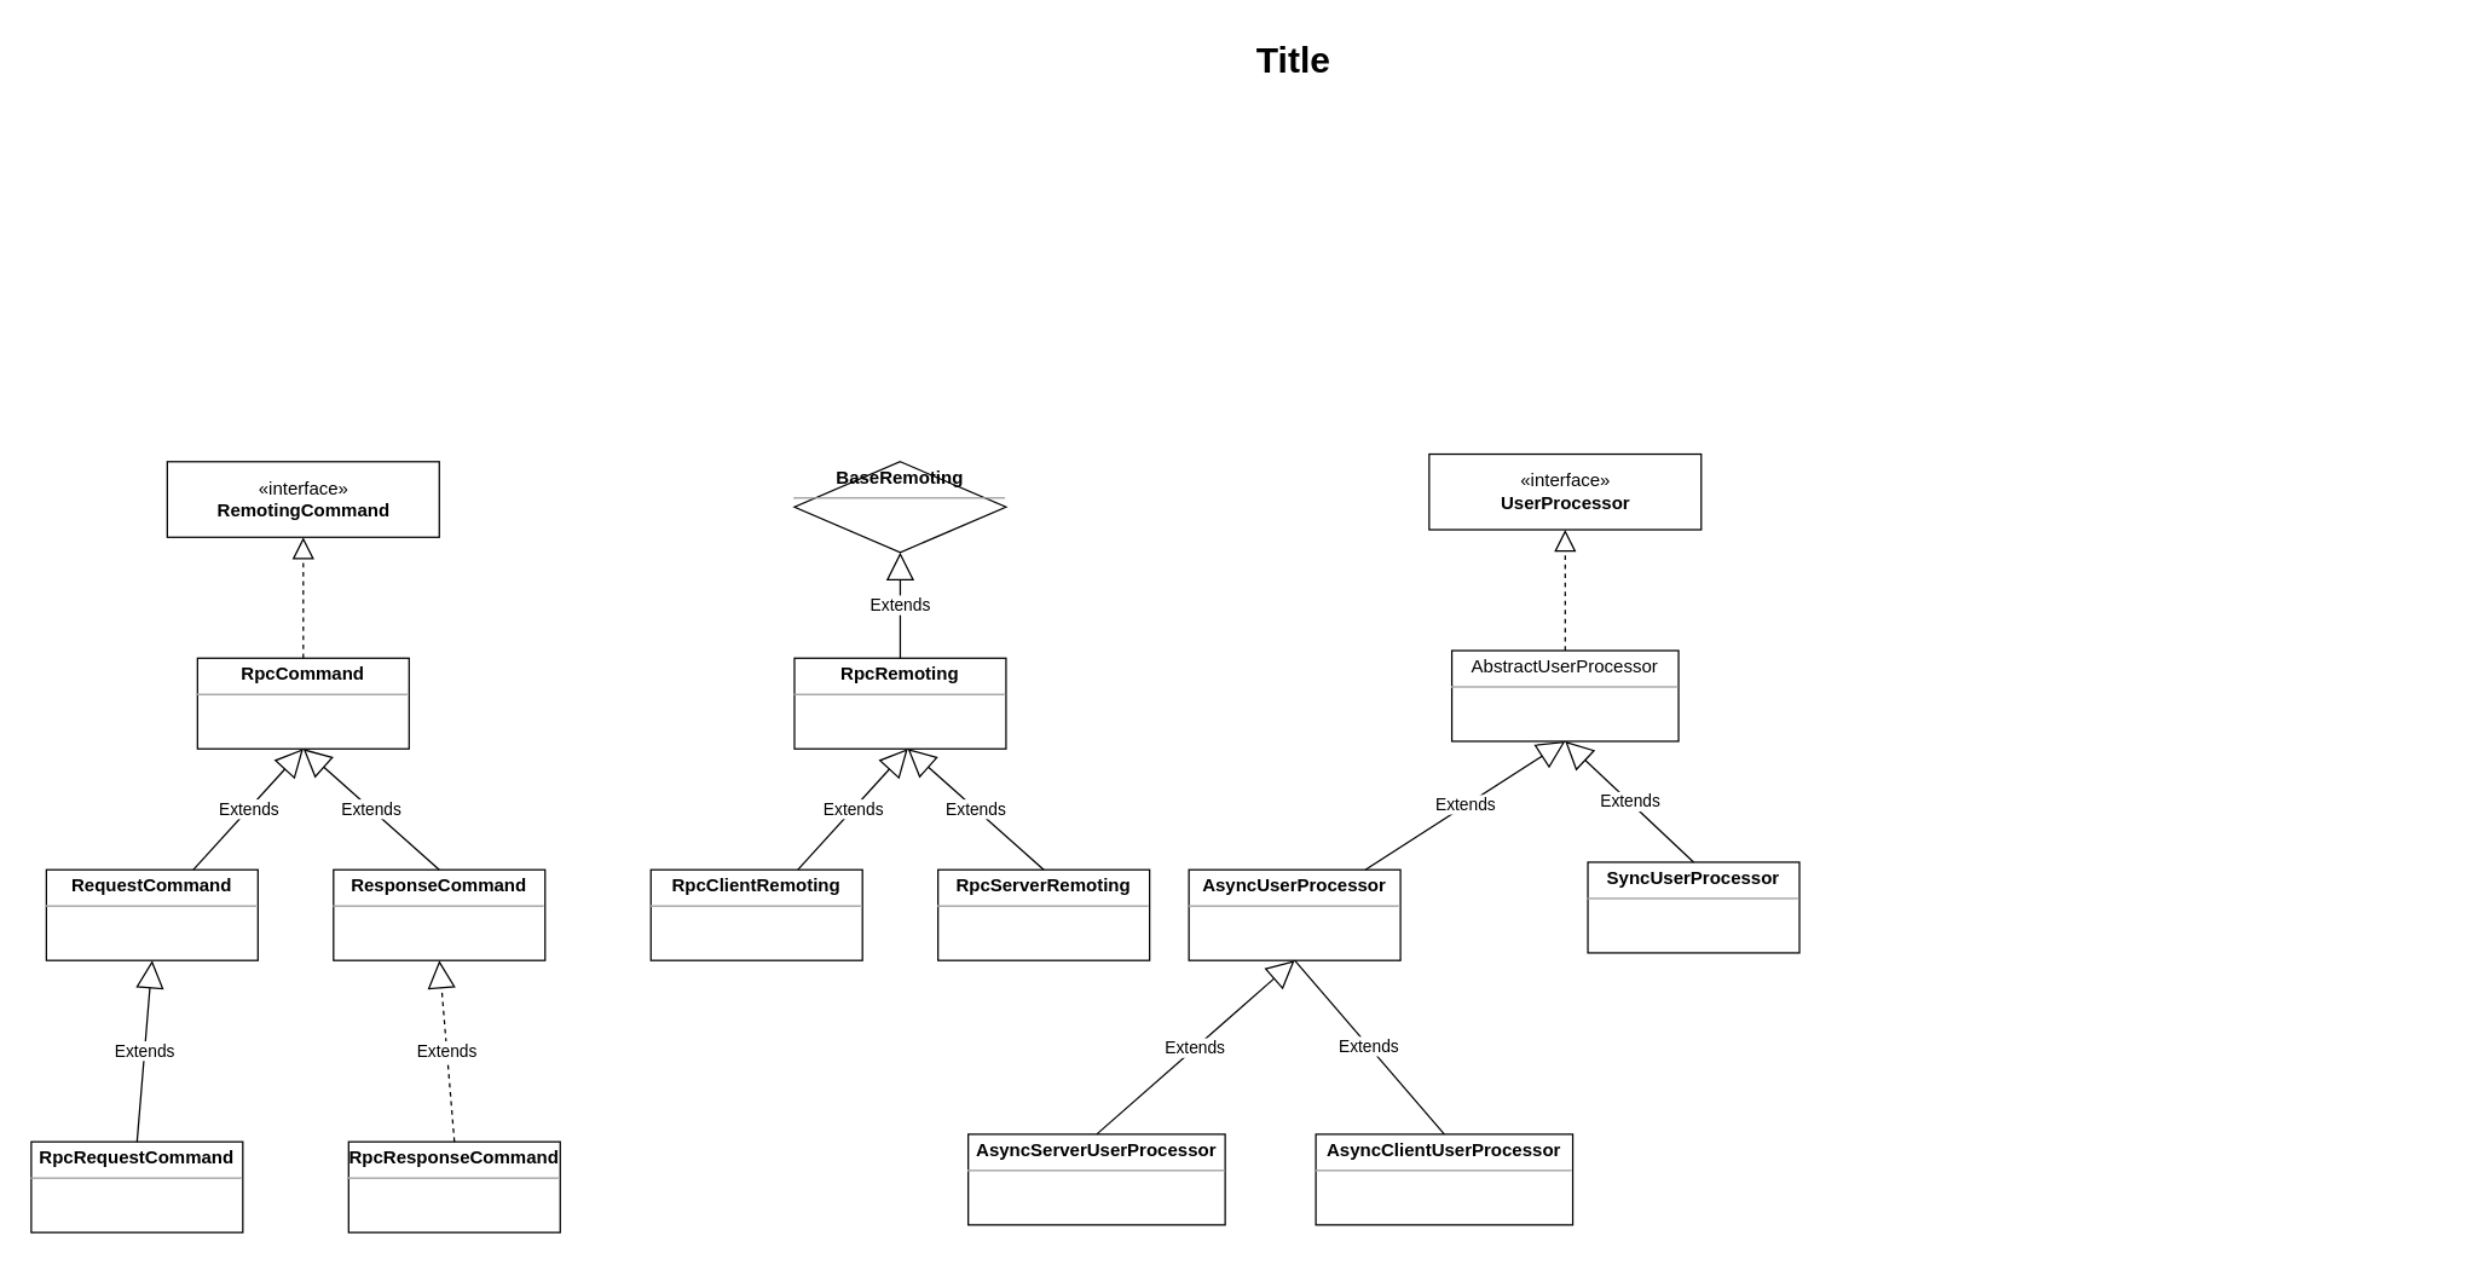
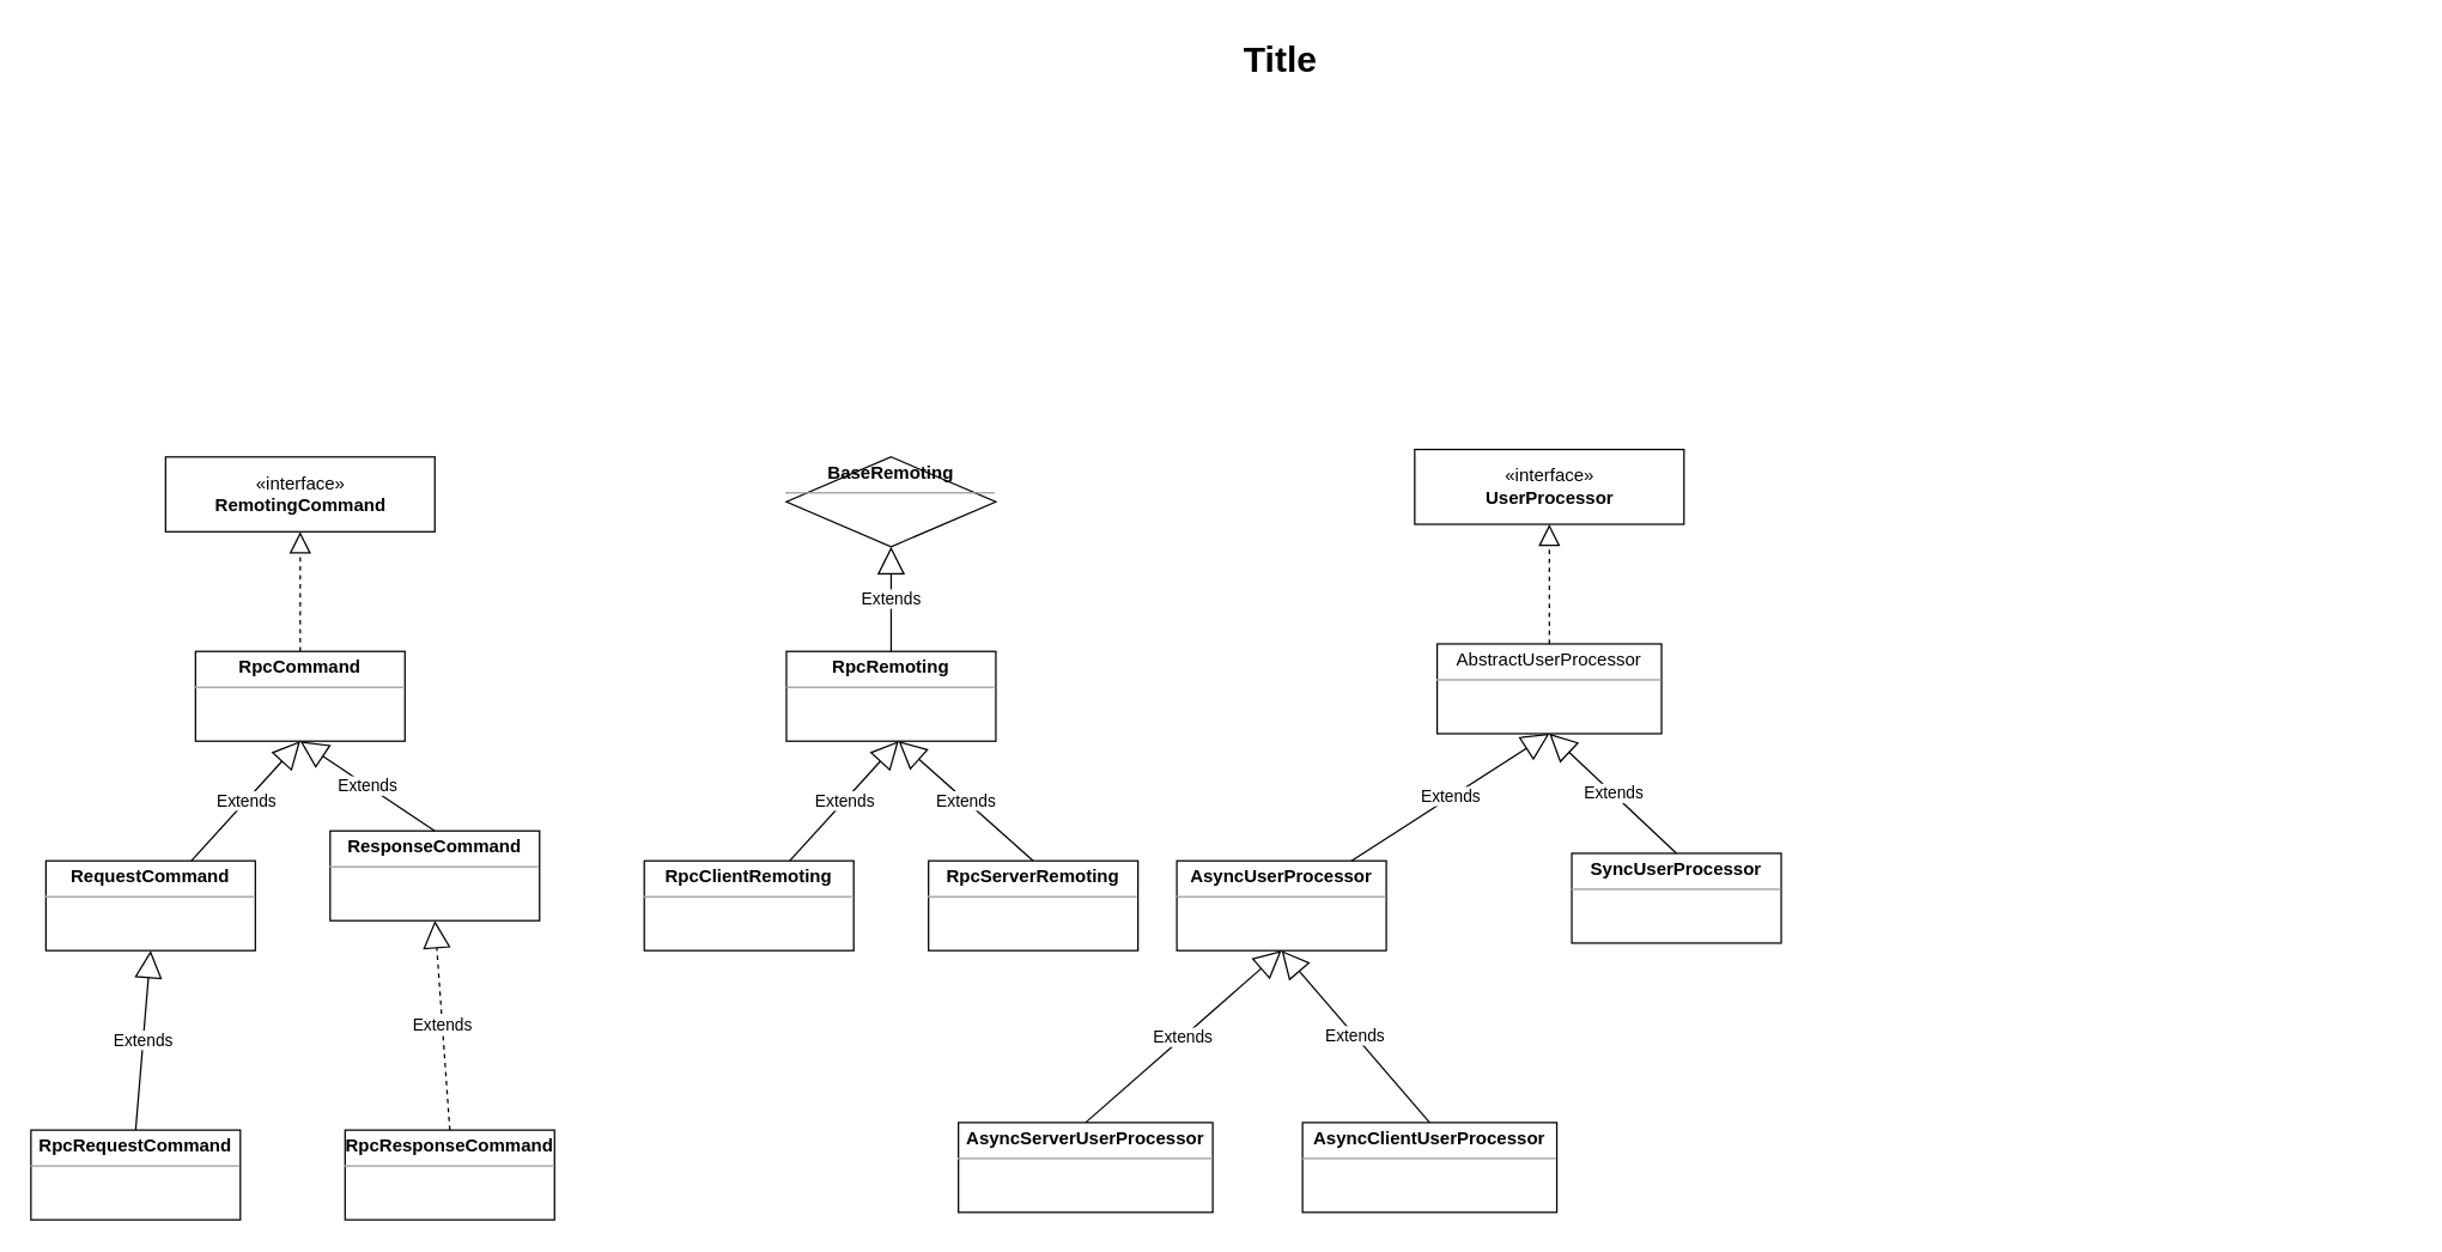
- <mxCell id="10" value="&lt;p style=&quot;margin: 0px ; margin-top: 4px ; text-align: center&quot;&gt;&lt;b&gt;ResponseCommand&lt;/b&gt;&lt;/p&gt;&lt;hr size=&quot;1&quot;&gt;&lt;div style=&quot;height: 2px&quot;&gt;&lt;/div&gt;" style="verticalAlign=top;align=left;overflow=fill;fontSize=12;fontFamily=Helvetica;html=1;" vertex="1" parent="1"><mxGeometry x="220" y="575" width="140" height="60" as="geometry" /></mxCell>
+ <mxCell id="10" value="&lt;p style=&quot;margin: 0px ; margin-top: 4px ; text-align: center&quot;&gt;&lt;b&gt;ResponseCommand&lt;/b&gt;&lt;/p&gt;&lt;hr size=&quot;1&quot;&gt;&lt;div style=&quot;height: 2px&quot;&gt;&lt;/div&gt;" style="verticalAlign=top;align=left;overflow=fill;fontSize=12;fontFamily=Helvetica;html=1;" vertex="1" parent="1"><mxGeometry x="220" y="555" width="140" height="60" as="geometry" /></mxCell>
- <mxCell id="31" value="Extends" style="endArrow=none;endSize=16;endFill=0;html=1;exitX=0.5;exitY=0;exitDx=0;exitDy=0;entryX=0.5;entryY=1;entryDx=0;entryDy=0;" edge="1" parent="1" source="30" target="23"><mxGeometry width="160" relative="1" as="geometry"><mxPoint x="735" y="760" as="sourcePoint" /><mxPoint x="860" y="640" as="targetPoint" /></mxGeometry></mxCell>
+ <mxCell id="31" value="Extends" style="endArrow=block;endSize=16;endFill=0;html=1;exitX=0.5;exitY=0;exitDx=0;exitDy=0;entryX=0.5;entryY=1;entryDx=0;entryDy=0;" edge="1" parent="1" source="30" target="23"><mxGeometry width="160" relative="1" as="geometry"><mxPoint x="735" y="760" as="sourcePoint" /><mxPoint x="860" y="640" as="targetPoint" /></mxGeometry></mxCell>
